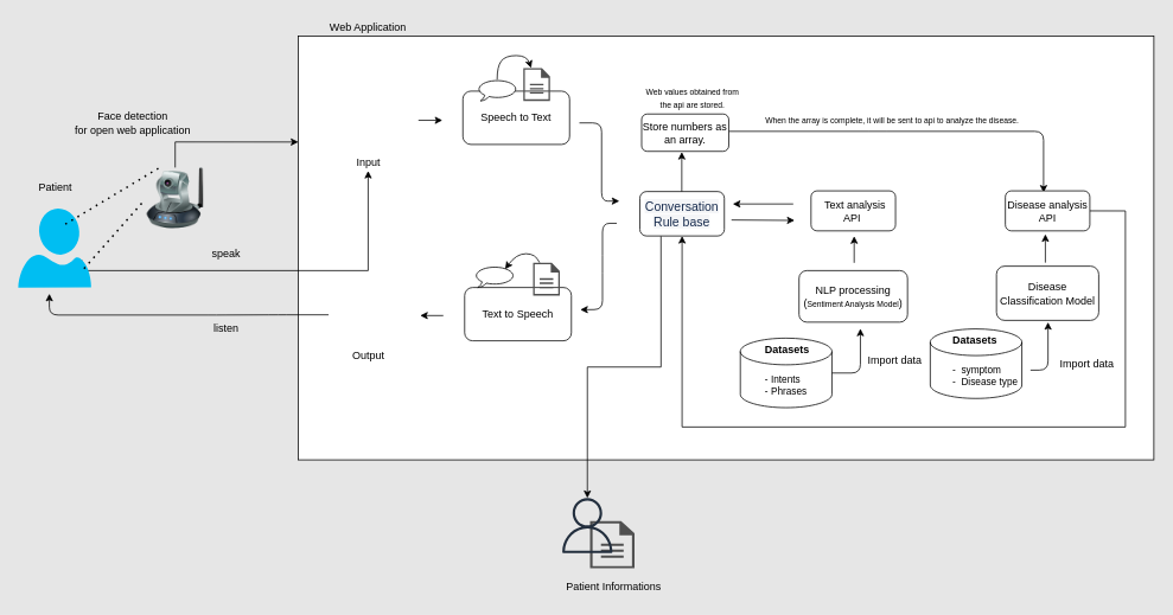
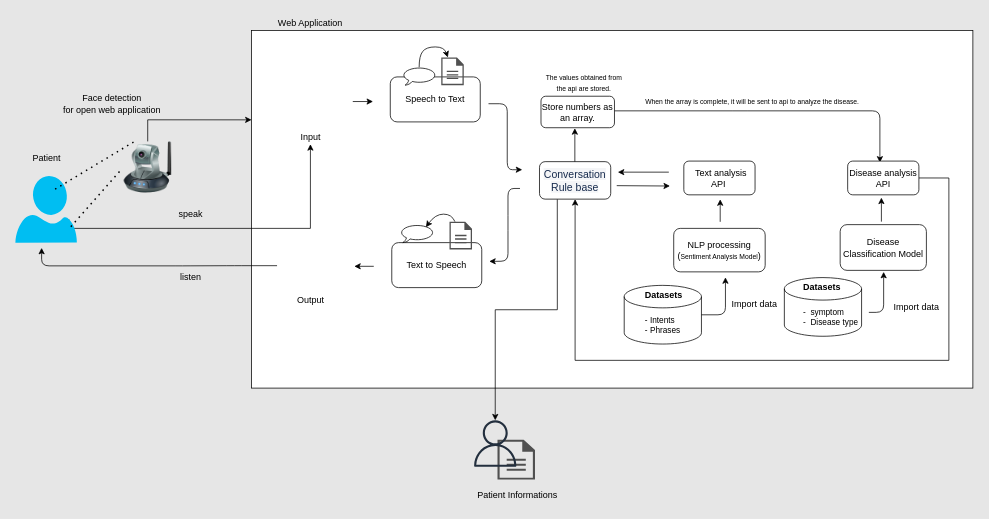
- <mxCell id="49" value="&lt;font style=&quot;font-size: 9px&quot;&gt;Web values obtained from the api are stored.&lt;/font&gt;" style="text;html=1;strokeColor=none;fillColor=none;align=center;verticalAlign=middle;whiteSpace=wrap;rounded=0;" parent="1" vertex="1"><mxGeometry x="725" y="102" width="107" height="13" as="geometry" /></mxCell>
+ <mxCell id="49" value="&lt;font style=&quot;font-size: 9px&quot;&gt;The values obtained from the api are stored.&lt;/font&gt;" style="text;html=1;strokeColor=none;fillColor=none;align=center;verticalAlign=middle;whiteSpace=wrap;rounded=0;" parent="1" vertex="1"><mxGeometry x="725" y="102" width="107" height="13" as="geometry" /></mxCell>
